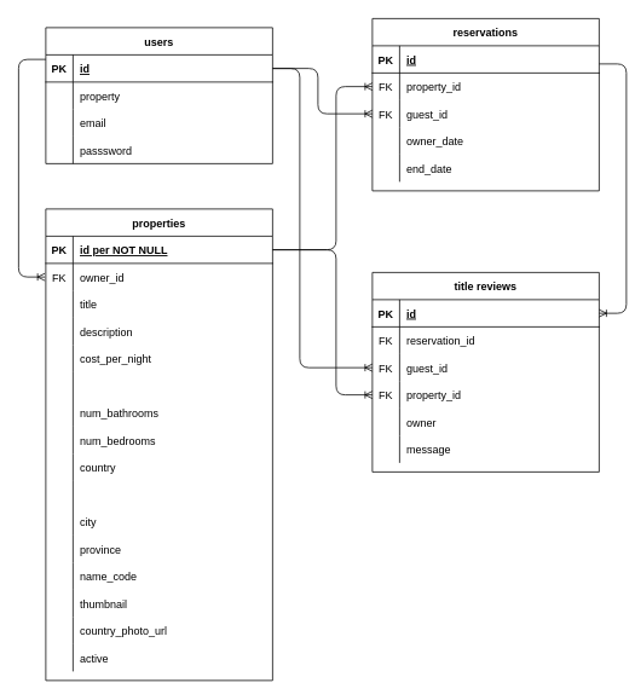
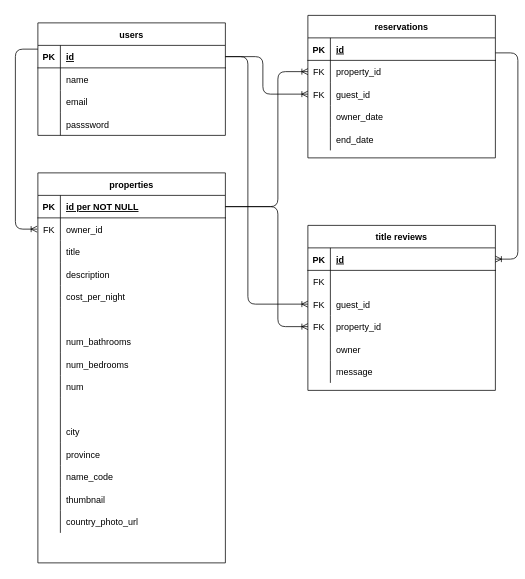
- <mxCell id="71" value="property" style="shape=partialRectangle;overflow=hidden;connectable=0;fillColor=none;top=0;left=0;bottom=0;right=0;align=left;spacingLeft=6;" parent="69" vertex="1"><mxGeometry x="30" width="220" height="30" as="geometry" /></mxCell>
+ <mxCell id="71" value="name" style="shape=partialRectangle;overflow=hidden;connectable=0;fillColor=none;top=0;left=0;bottom=0;right=0;align=left;spacingLeft=6;" parent="69" vertex="1"><mxGeometry x="30" width="220" height="30" as="geometry" /></mxCell>
- <mxCell id="84" value="reservation_id" style="shape=partialRectangle;overflow=hidden;connectable=0;fillColor=none;top=0;left=0;bottom=0;right=0;align=left;spacingLeft=6;" vertex="1" parent="82"><mxGeometry x="30" width="220" height="30" as="geometry" /></mxCell>
- <mxCell id="28" value="country" style="shape=partialRectangle;connectable=0;fillColor=none;top=0;left=0;bottom=0;right=0;align=left;spacingLeft=6;overflow=hidden;" vertex="1" parent="26"><mxGeometry x="30" width="220" height="30" as="geometry" /></mxCell>
+ <mxCell id="28" value="num" style="shape=partialRectangle;connectable=0;fillColor=none;top=0;left=0;bottom=0;right=0;align=left;spacingLeft=6;overflow=hidden;" vertex="1" parent="26"><mxGeometry x="30" width="220" height="30" as="geometry" /></mxCell>
- <mxCell id="48" value="active" style="shape=partialRectangle;connectable=0;fillColor=none;top=0;left=0;bottom=0;right=0;align=left;spacingLeft=6;overflow=hidden;" vertex="1" parent="46"><mxGeometry x="30" width="220" height="30" as="geometry" /></mxCell>
